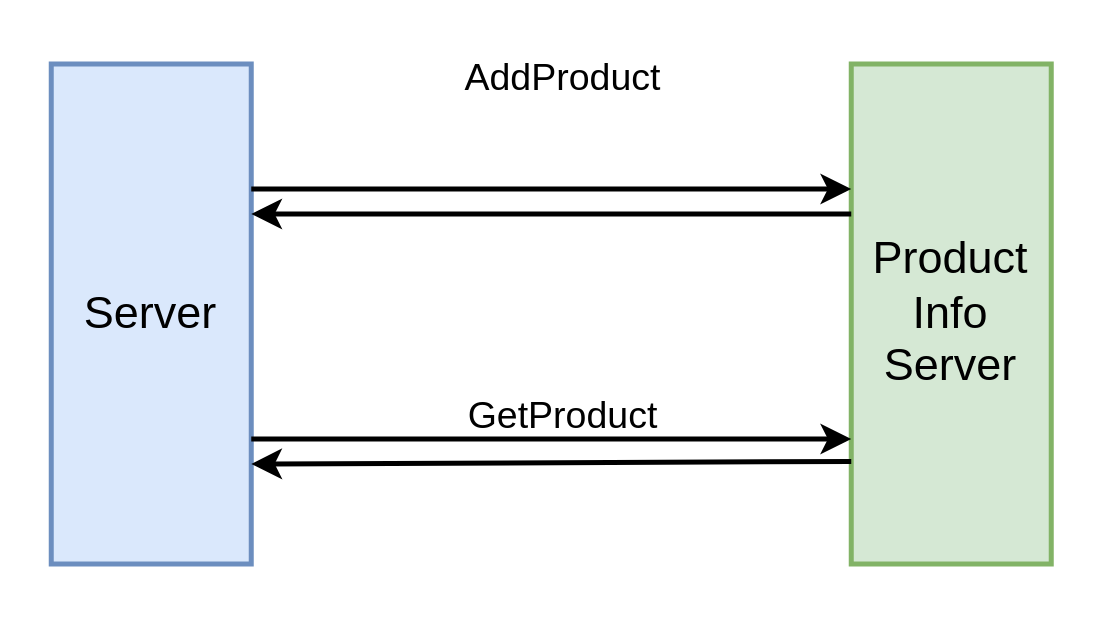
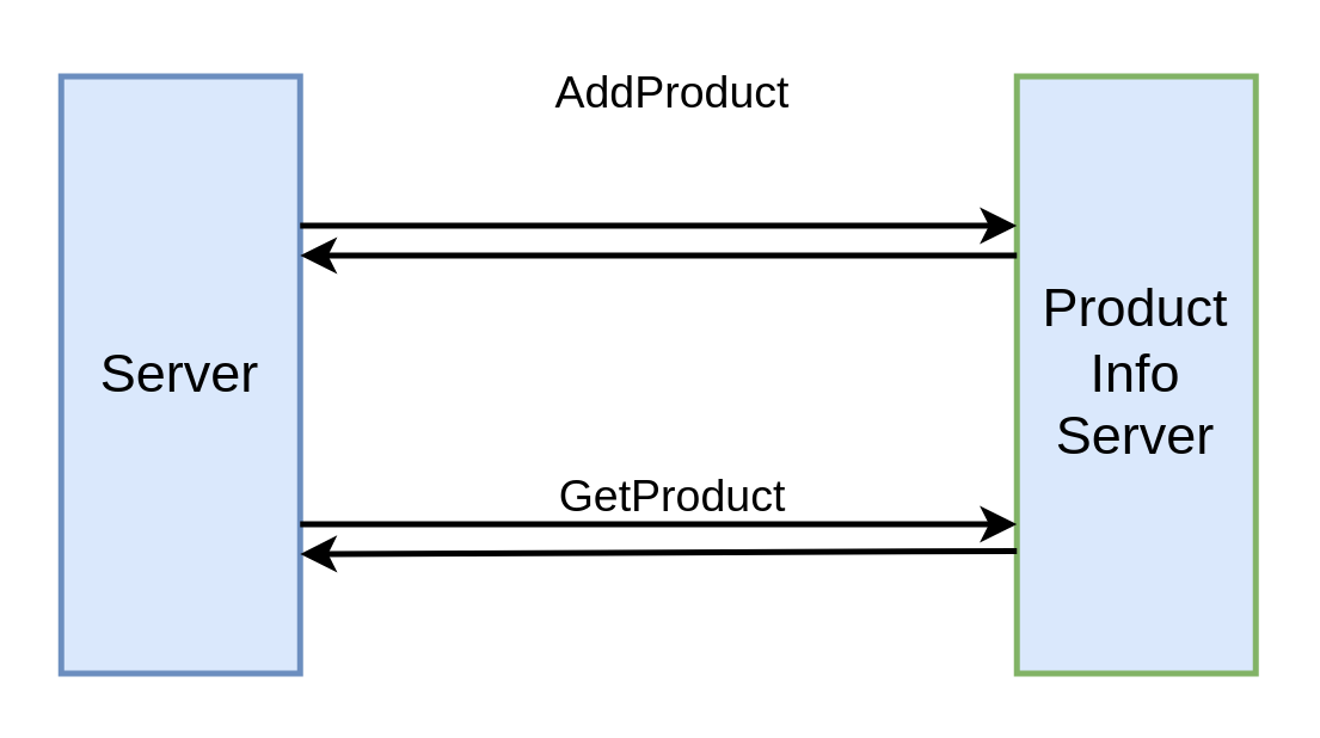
- <mxCell id="3" value="&lt;font style=&quot;font-size: 18px&quot;&gt;Product&lt;br&gt;Info&lt;br&gt;Server&lt;br&gt;&lt;/font&gt;" style="rounded=0;whiteSpace=wrap;html=1;strokeWidth=2;fillColor=#d5e8d4;strokeColor=#82b366;" vertex="1" parent="1"><mxGeometry x="340" y="25" width="80" height="200" as="geometry" /></mxCell>
+ <mxCell id="3" value="&lt;font style=&quot;font-size: 18px&quot;&gt;Product&lt;br&gt;Info&lt;br&gt;Server&lt;br&gt;&lt;/font&gt;" style="rounded=0;whiteSpace=wrap;html=1;strokeWidth=2;fillColor=#dae8fc;strokeColor=#82b366;" vertex="1" parent="1"><mxGeometry x="340" y="25" width="80" height="200" as="geometry" /></mxCell>
